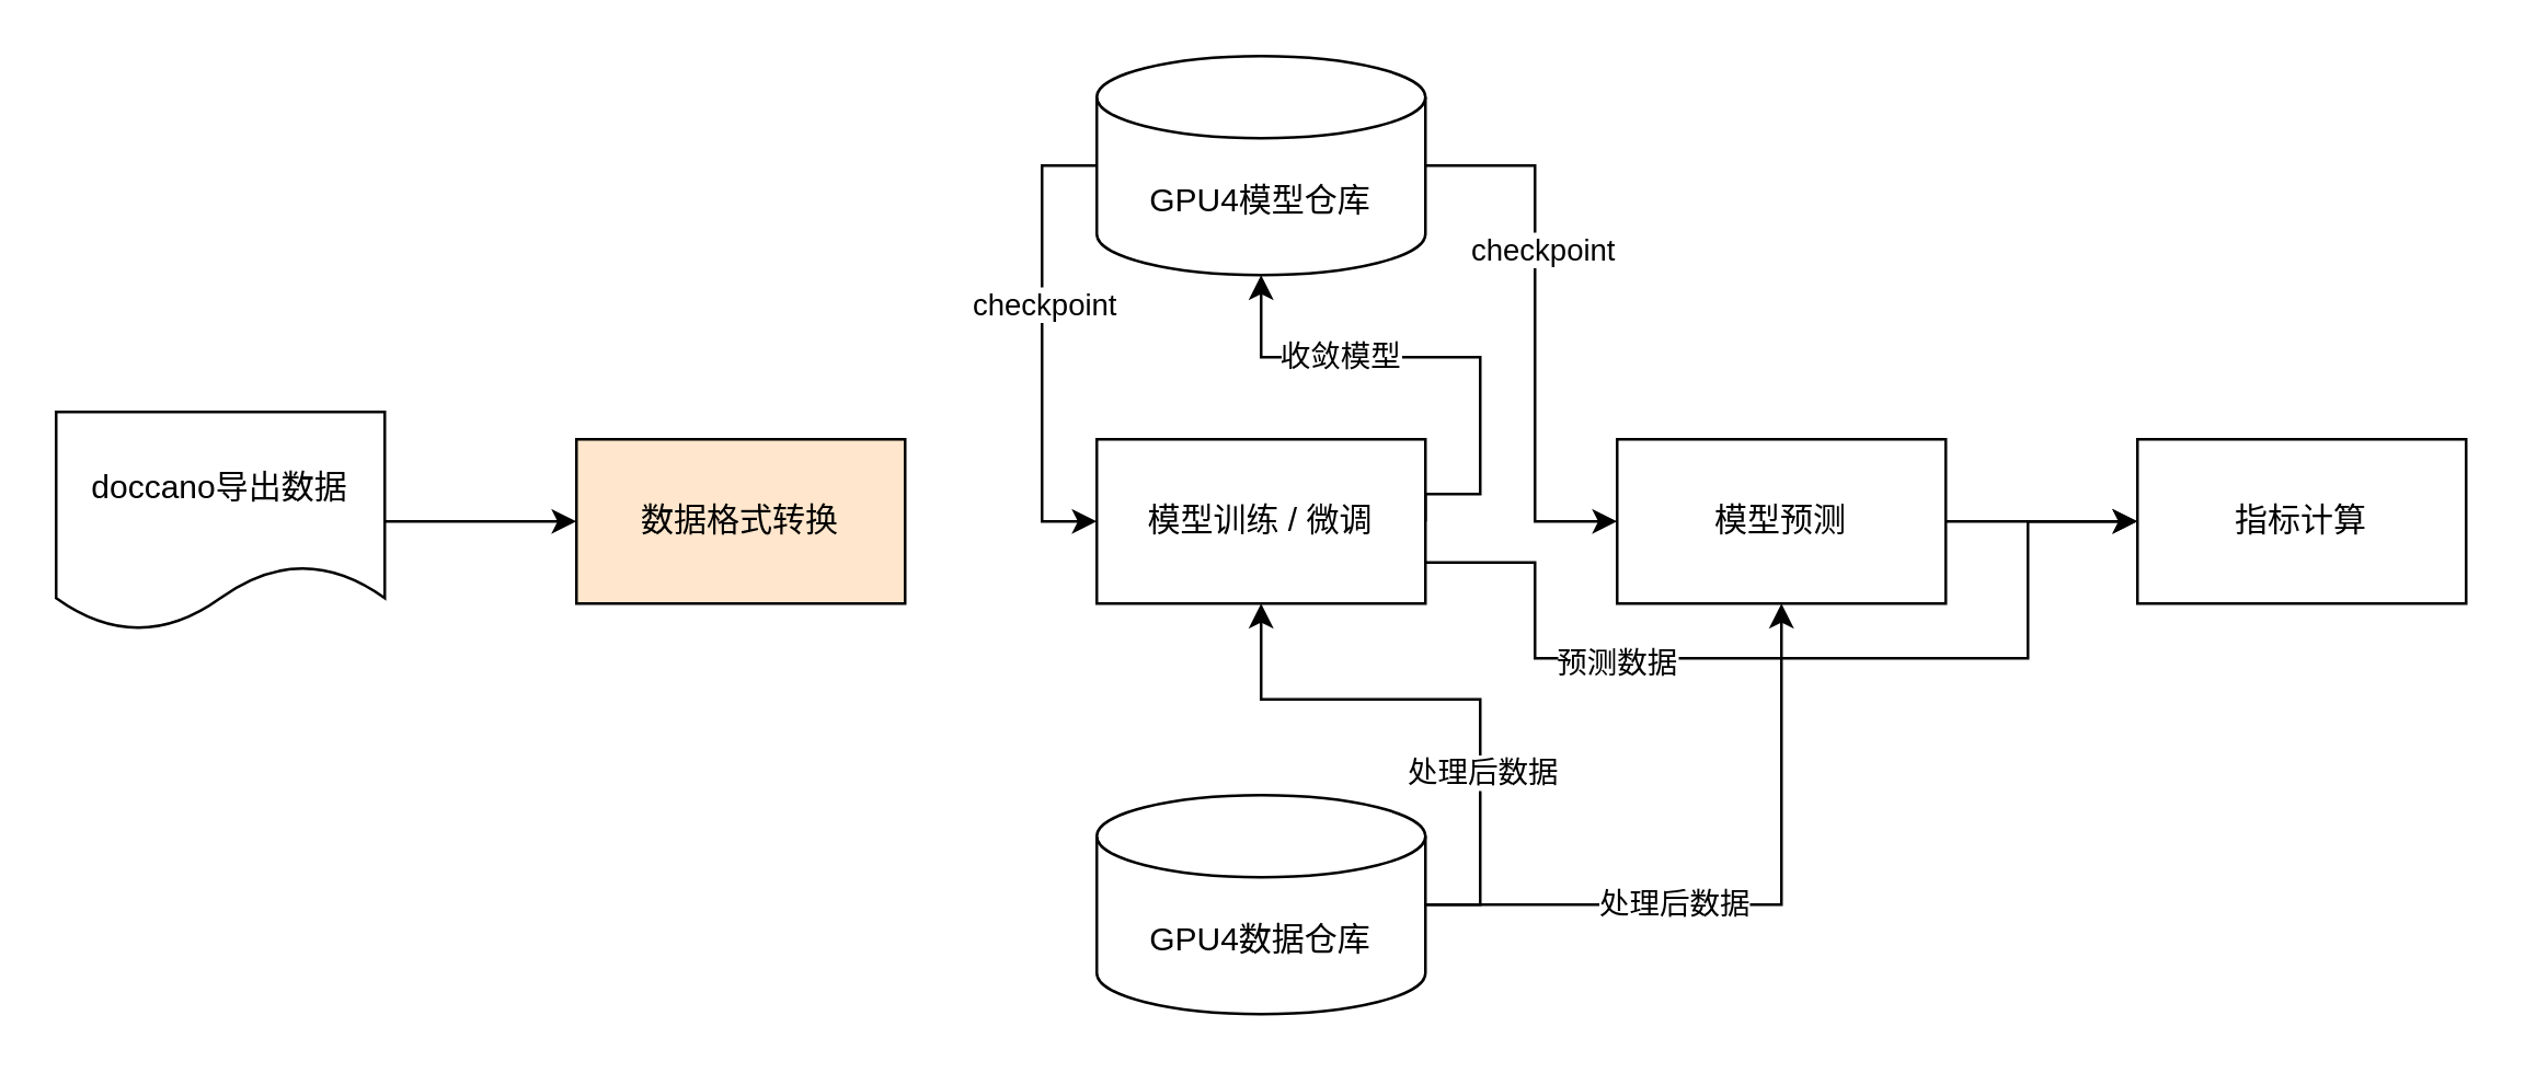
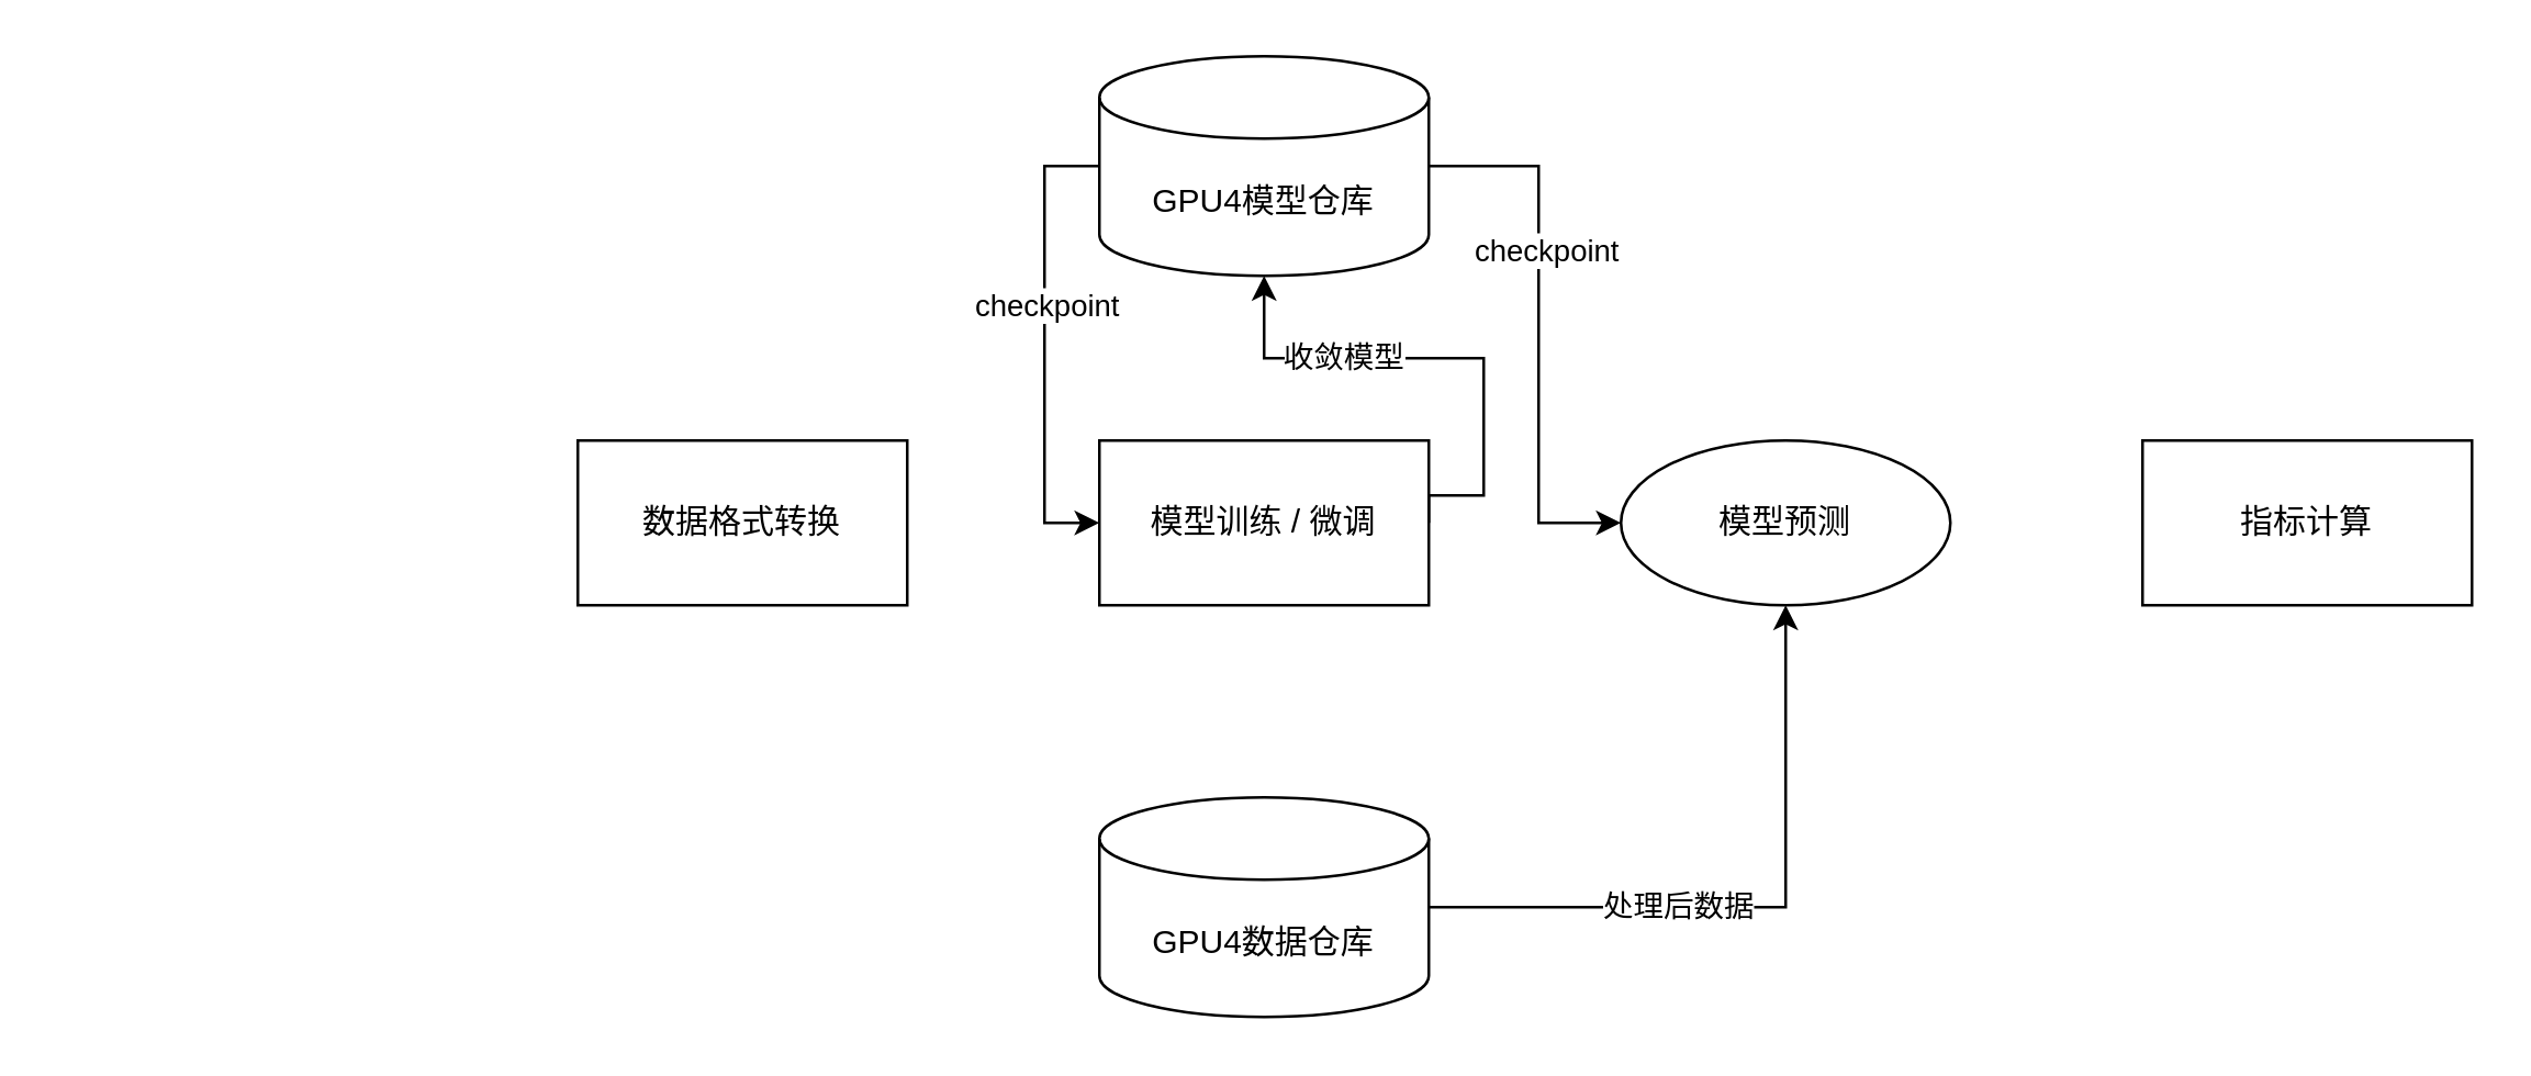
- <mxCell id="21" value="doccano导出数据" style="shape=document;whiteSpace=wrap;html=1;boundedLbl=1;" vertex="1" parent="1"><mxGeometry x="20" y="150" width="120" height="80" as="geometry" /></mxCell>
- <mxCell id="20" style="edgeStyle=orthogonalEdgeStyle;rounded=0;orthogonalLoop=1;jettySize=auto;html=1;entryX=0;entryY=0.5;entryDx=0;entryDy=0;" edge="1" parent="1" source="21" target="2"><mxGeometry relative="1" as="geometry" /></mxCell>
- <mxCell id="2" value="数据格式转换" style="rounded=0;whiteSpace=wrap;html=1;fillColor=#ffe6cc;" vertex="1" parent="1"><mxGeometry x="210" y="160" width="120" height="60" as="geometry" /></mxCell>
+ <mxCell id="2" value="数据格式转换" style="rounded=0;whiteSpace=wrap;html=1;" vertex="1" parent="1"><mxGeometry x="210" y="160" width="120" height="60" as="geometry" /></mxCell>
- <mxCell id="19" value="模型预测" style="rounded=0;whiteSpace=wrap;html=1;" vertex="1" parent="1"><mxGeometry x="590" y="160" width="120" height="60" as="geometry" /></mxCell>
+ <mxCell id="19" value="模型预测" style="ellipse;whiteSpace=wrap;html=1;" vertex="1" parent="1"><mxGeometry x="590" y="160" width="120" height="60" as="geometry" /></mxCell>
- <mxCell id="18" style="edgeStyle=orthogonalEdgeStyle;rounded=0;orthogonalLoop=1;jettySize=auto;html=1;exitX=1;exitY=0.5;exitDx=0;exitDy=0;entryX=0;entryY=0.5;entryDx=0;entryDy=0;" edge="1" parent="1" source="19" target="22"><mxGeometry relative="1" as="geometry" /></mxCell>
- <mxCell id="15" style="edgeStyle=orthogonalEdgeStyle;rounded=0;orthogonalLoop=1;jettySize=auto;html=1;exitX=1;exitY=0.75;exitDx=0;exitDy=0;entryX=0;entryY=0.5;entryDx=0;entryDy=0;" edge="1" parent="1" source="17" target="22"><mxGeometry relative="1" as="geometry"><Array as="points"><mxPoint x="560" y="205" /><mxPoint x="560" y="240" /><mxPoint x="740" y="240" /><mxPoint x="740" y="190" /></Array></mxGeometry></mxCell>
- <mxCell id="16" value="预测数据" style="edgeLabel;html=1;align=center;verticalAlign=middle;resizable=0;points=[];" vertex="1" connectable="0" parent="15"><mxGeometry x="-0.4" y="-1" relative="1" as="geometry"><mxPoint as="offset" /></mxGeometry></mxCell>
- <mxCell id="8" style="edgeStyle=orthogonalEdgeStyle;rounded=0;orthogonalLoop=1;jettySize=auto;html=1;exitX=1;exitY=0.5;exitDx=0;exitDy=0;exitPerimeter=0;entryX=0.5;entryY=1;entryDx=0;entryDy=0;" edge="1" parent="1" source="12" target="17"><mxGeometry relative="1" as="geometry" /></mxCell>
- <mxCell id="9" value="处理后数据" style="edgeLabel;html=1;align=center;verticalAlign=middle;resizable=0;points=[];" vertex="1" connectable="0" parent="8"><mxGeometry x="-0.339" relative="1" as="geometry"><mxPoint as="offset" /></mxGeometry></mxCell>
